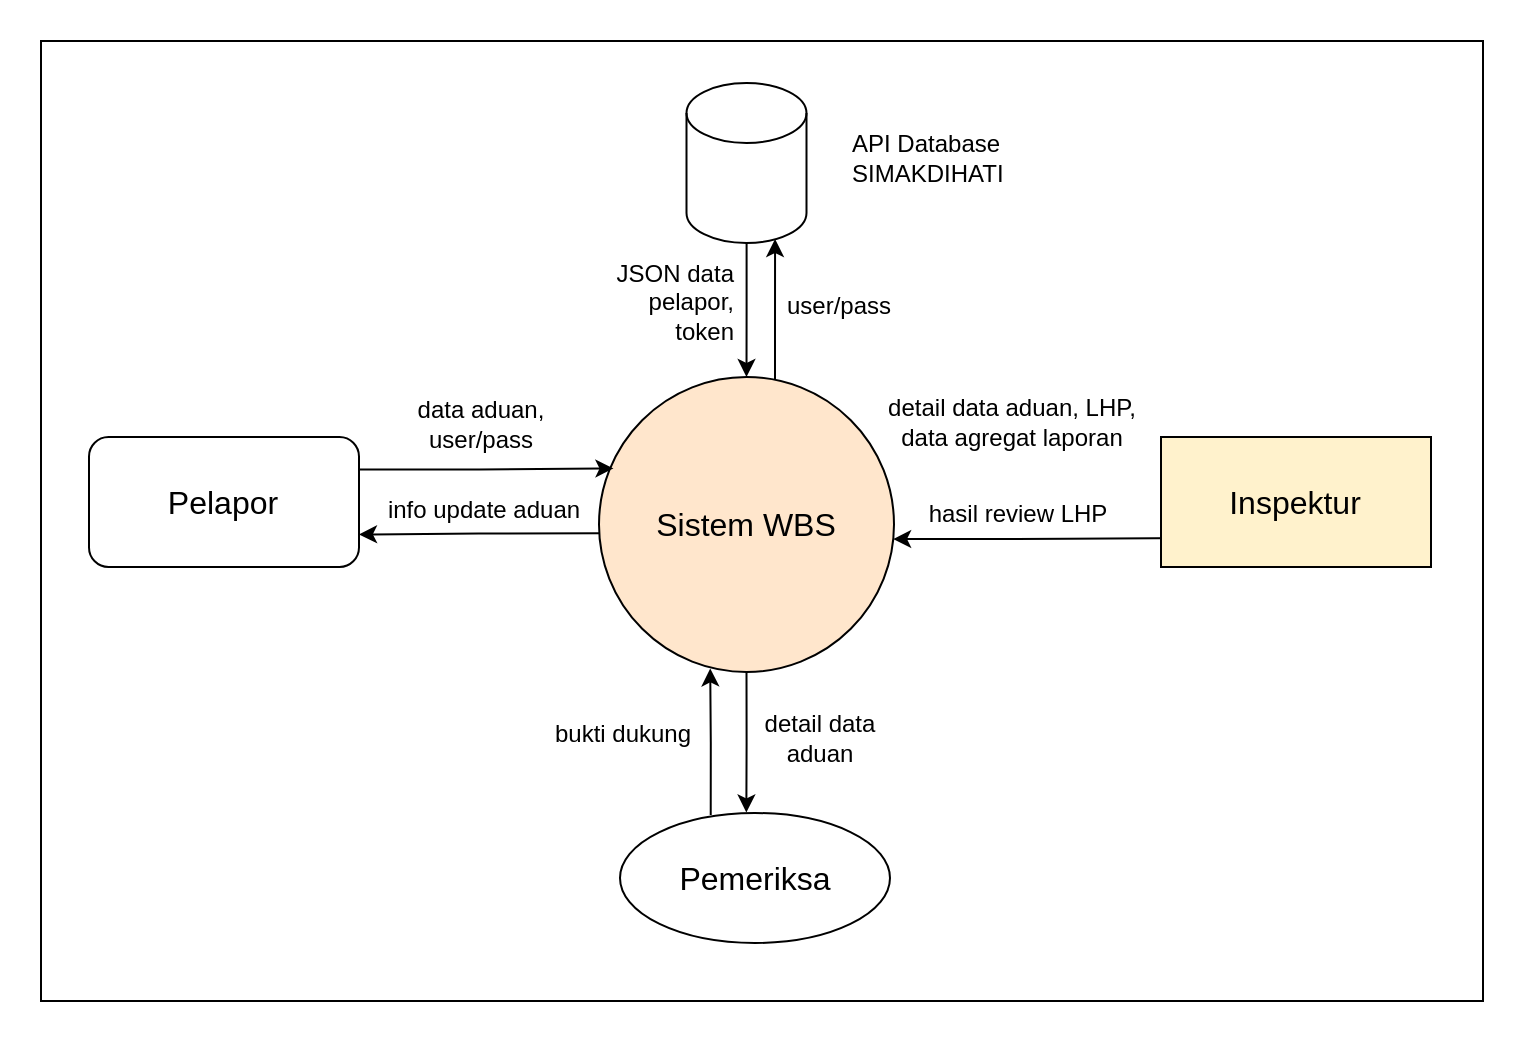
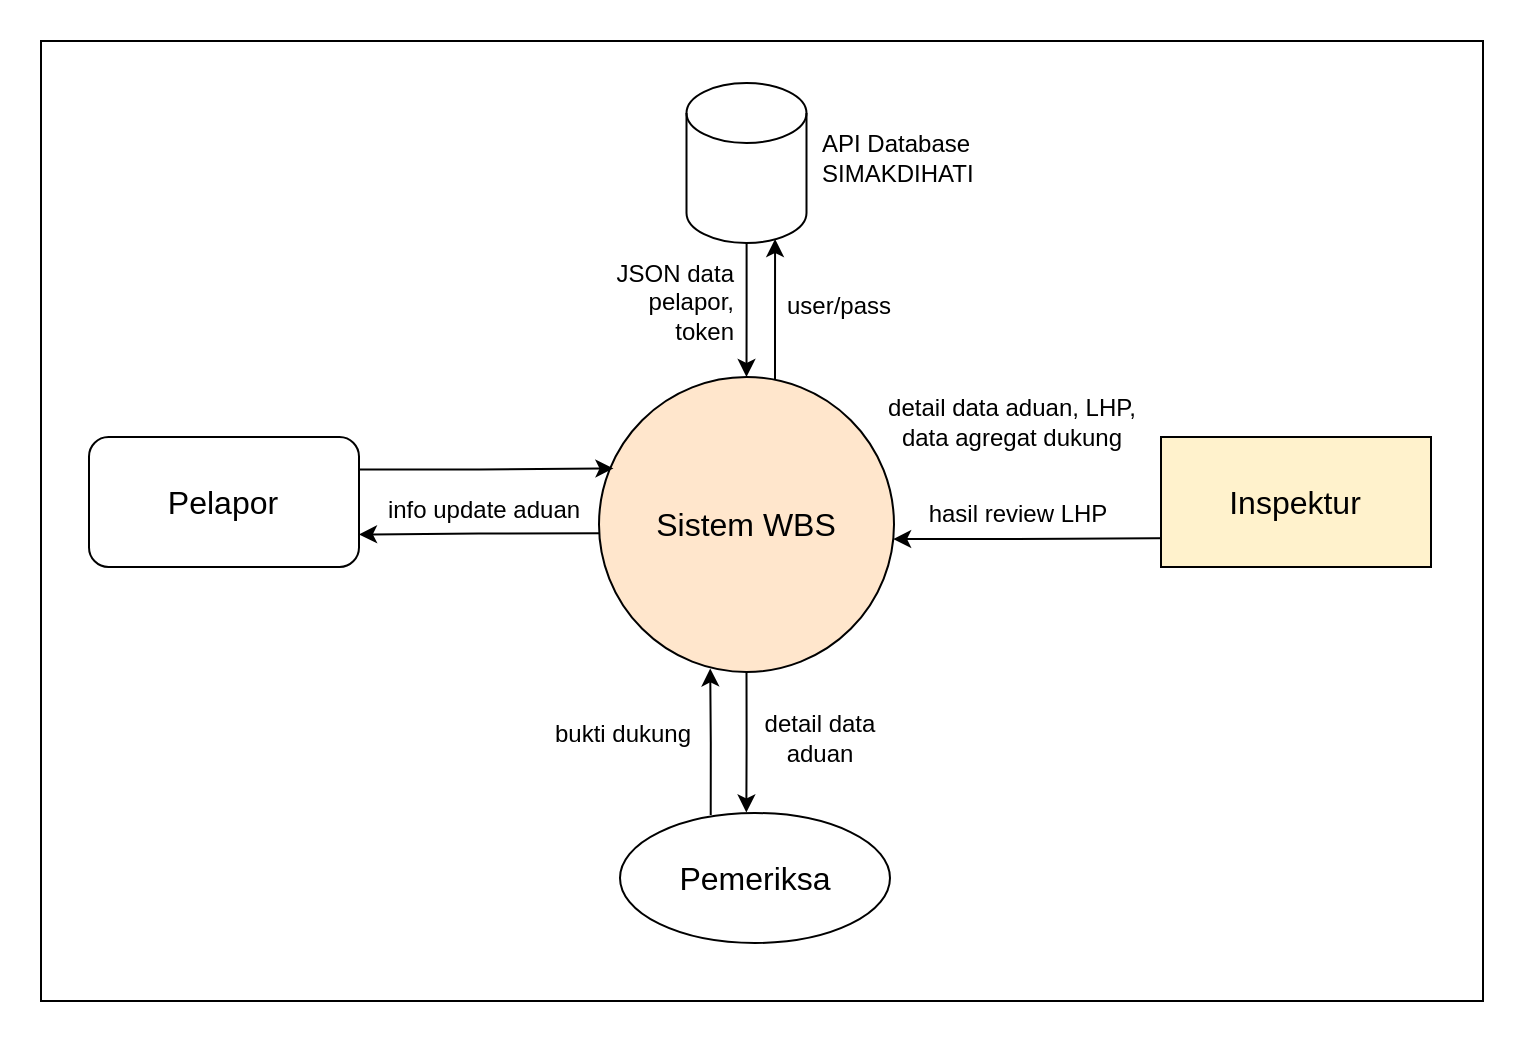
- <mxCell id="19" value="API Database SIMAKDIHATI" style="text;strokeColor=none;align=left;fillColor=none;html=1;verticalAlign=middle;whiteSpace=wrap;rounded=0;" vertex="1" parent="1"><mxGeometry x="423.75" y="64" width="90" height="30" as="geometry" /></mxCell>
+ <mxCell id="19" value="API Database SIMAKDIHATI" style="text;strokeColor=none;align=left;fillColor=none;html=1;verticalAlign=middle;whiteSpace=wrap;rounded=0;" vertex="1" parent="1"><mxGeometry x="408.75" y="64" width="90" height="30" as="geometry" /></mxCell>
- <mxCell id="10" value="detail data aduan, LHP, &lt;br&gt;data agregat laporan" style="text;strokeColor=none;align=center;fillColor=none;html=1;verticalAlign=middle;whiteSpace=wrap;rounded=0;" vertex="1" parent="1"><mxGeometry x="433" y="196" width="146" height="30" as="geometry" /></mxCell>
+ <mxCell id="10" value="detail data aduan, LHP, &lt;br&gt;data agregat dukung" style="text;strokeColor=none;align=center;fillColor=none;html=1;verticalAlign=middle;whiteSpace=wrap;rounded=0;" vertex="1" parent="1"><mxGeometry x="433" y="196" width="146" height="30" as="geometry" /></mxCell>
- <mxCell id="8" value="data aduan, &lt;br&gt;user/pass" style="text;strokeColor=none;align=center;fillColor=none;html=1;verticalAlign=middle;whiteSpace=wrap;rounded=0;" vertex="1" parent="1"><mxGeometry x="195" y="197" width="91" height="30" as="geometry" /></mxCell>
